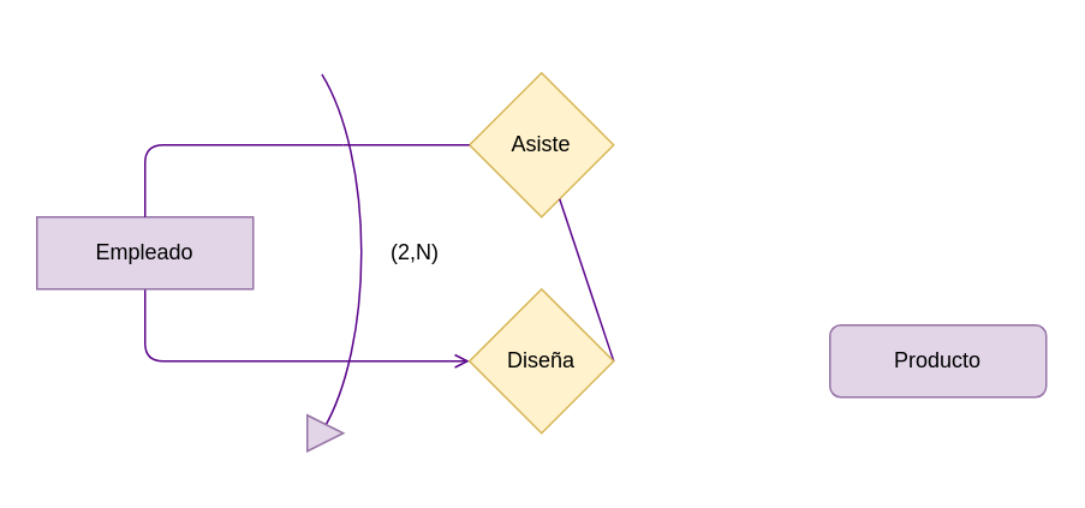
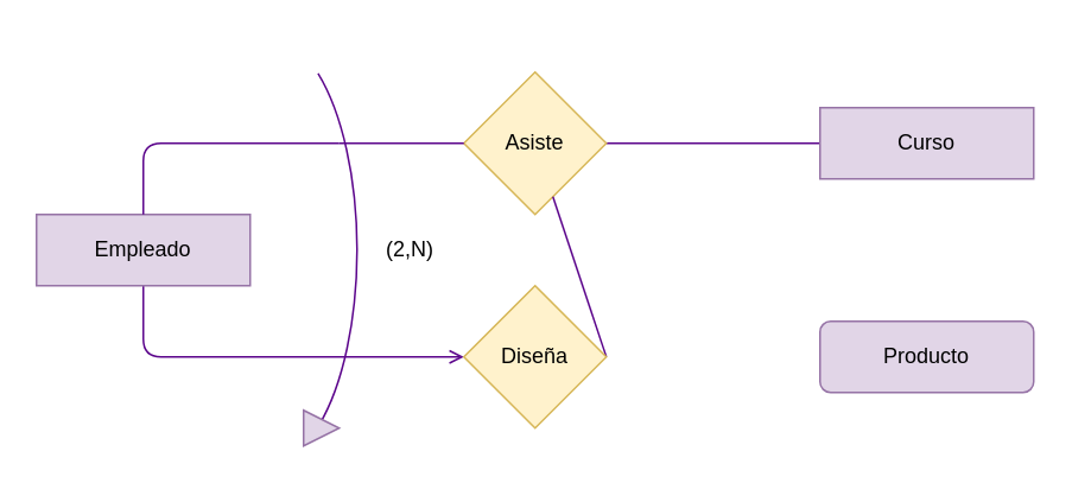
+ <mxCell id="2" style="edgeStyle=none;html=1;exitX=0;exitY=0.5;exitDx=0;exitDy=0;entryX=1;entryY=0.5;entryDx=0;entryDy=0;endArrow=none;endFill=0;strokeColor=#5C068C;" parent="1" source="7" target="6" edge="1"><mxGeometry relative="1" as="geometry"><mxPoint x="460" y="80" as="sourcePoint" /></mxGeometry></mxCell>
+ <mxCell id="7" value="Curso" style="rounded=0;whiteSpace=wrap;html=1;fillColor=#e1d5e7;strokeColor=#9673a6;" parent="1" vertex="1"><mxGeometry x="460" y="60" width="120" height="40" as="geometry" /></mxCell>
